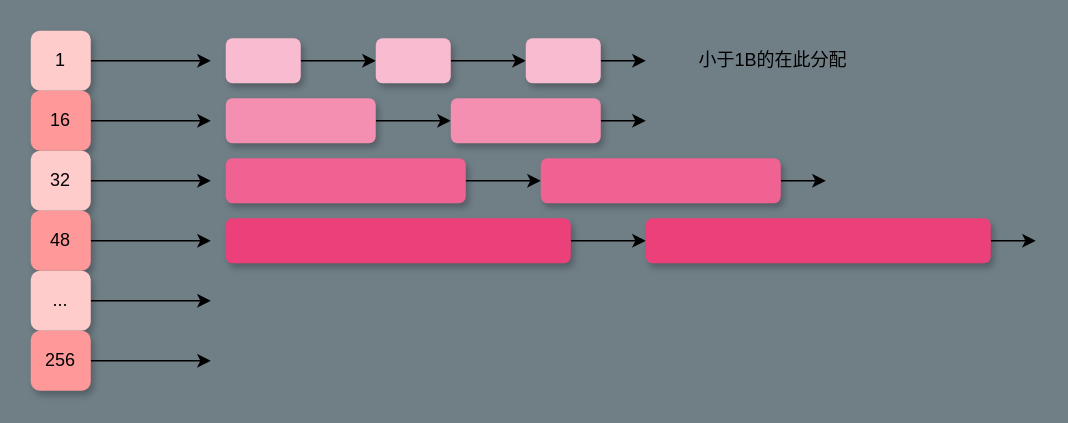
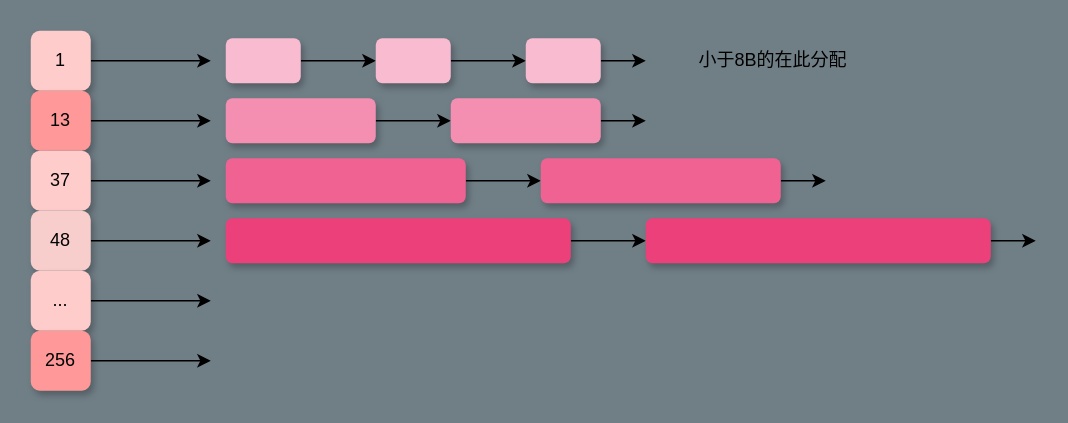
- <mxCell id="32" value="小于1B的在此分配" style="text;html=1;strokeColor=none;fillColor=none;align=center;verticalAlign=middle;whiteSpace=wrap;rounded=0;shadow=1;" vertex="1" parent="1"><mxGeometry x="440" y="30" width="150" height="20" as="geometry" /></mxCell>
+ <mxCell id="32" value="小于8B的在此分配" style="text;html=1;strokeColor=none;fillColor=none;align=center;verticalAlign=middle;whiteSpace=wrap;rounded=0;shadow=1;" vertex="1" parent="1"><mxGeometry x="440" y="30" width="150" height="20" as="geometry" /></mxCell>
- <mxCell id="5" value="16" style="rounded=1;whiteSpace=wrap;html=1;shadow=1;strokeColor=none;fillColor=#FF9999;" vertex="1" parent="1"><mxGeometry x="20" y="60" width="40" height="40" as="geometry" /></mxCell>
+ <mxCell id="5" value="13" style="rounded=1;whiteSpace=wrap;html=1;shadow=1;strokeColor=none;fillColor=#FF9999;" vertex="1" parent="1"><mxGeometry x="20" y="60" width="40" height="40" as="geometry" /></mxCell>
- <mxCell id="7" value="32" style="rounded=1;whiteSpace=wrap;html=1;shadow=1;strokeColor=none;fillColor=#FFCCCC;" vertex="1" parent="1"><mxGeometry x="20" y="100" width="40" height="40" as="geometry" /></mxCell>
+ <mxCell id="7" value="37" style="rounded=1;whiteSpace=wrap;html=1;shadow=1;strokeColor=none;fillColor=#FFCCCC;" vertex="1" parent="1"><mxGeometry x="20" y="100" width="40" height="40" as="geometry" /></mxCell>
- <mxCell id="9" value="48" style="rounded=1;whiteSpace=wrap;html=1;shadow=1;strokeColor=none;fillColor=#FF9999;" vertex="1" parent="1"><mxGeometry x="20" y="140" width="40" height="40" as="geometry" /></mxCell>
+ <mxCell id="9" value="48" style="rounded=1;whiteSpace=wrap;html=1;shadow=1;strokeColor=none;fillColor=#f8cecc;" vertex="1" parent="1"><mxGeometry x="20" y="140" width="40" height="40" as="geometry" /></mxCell>
